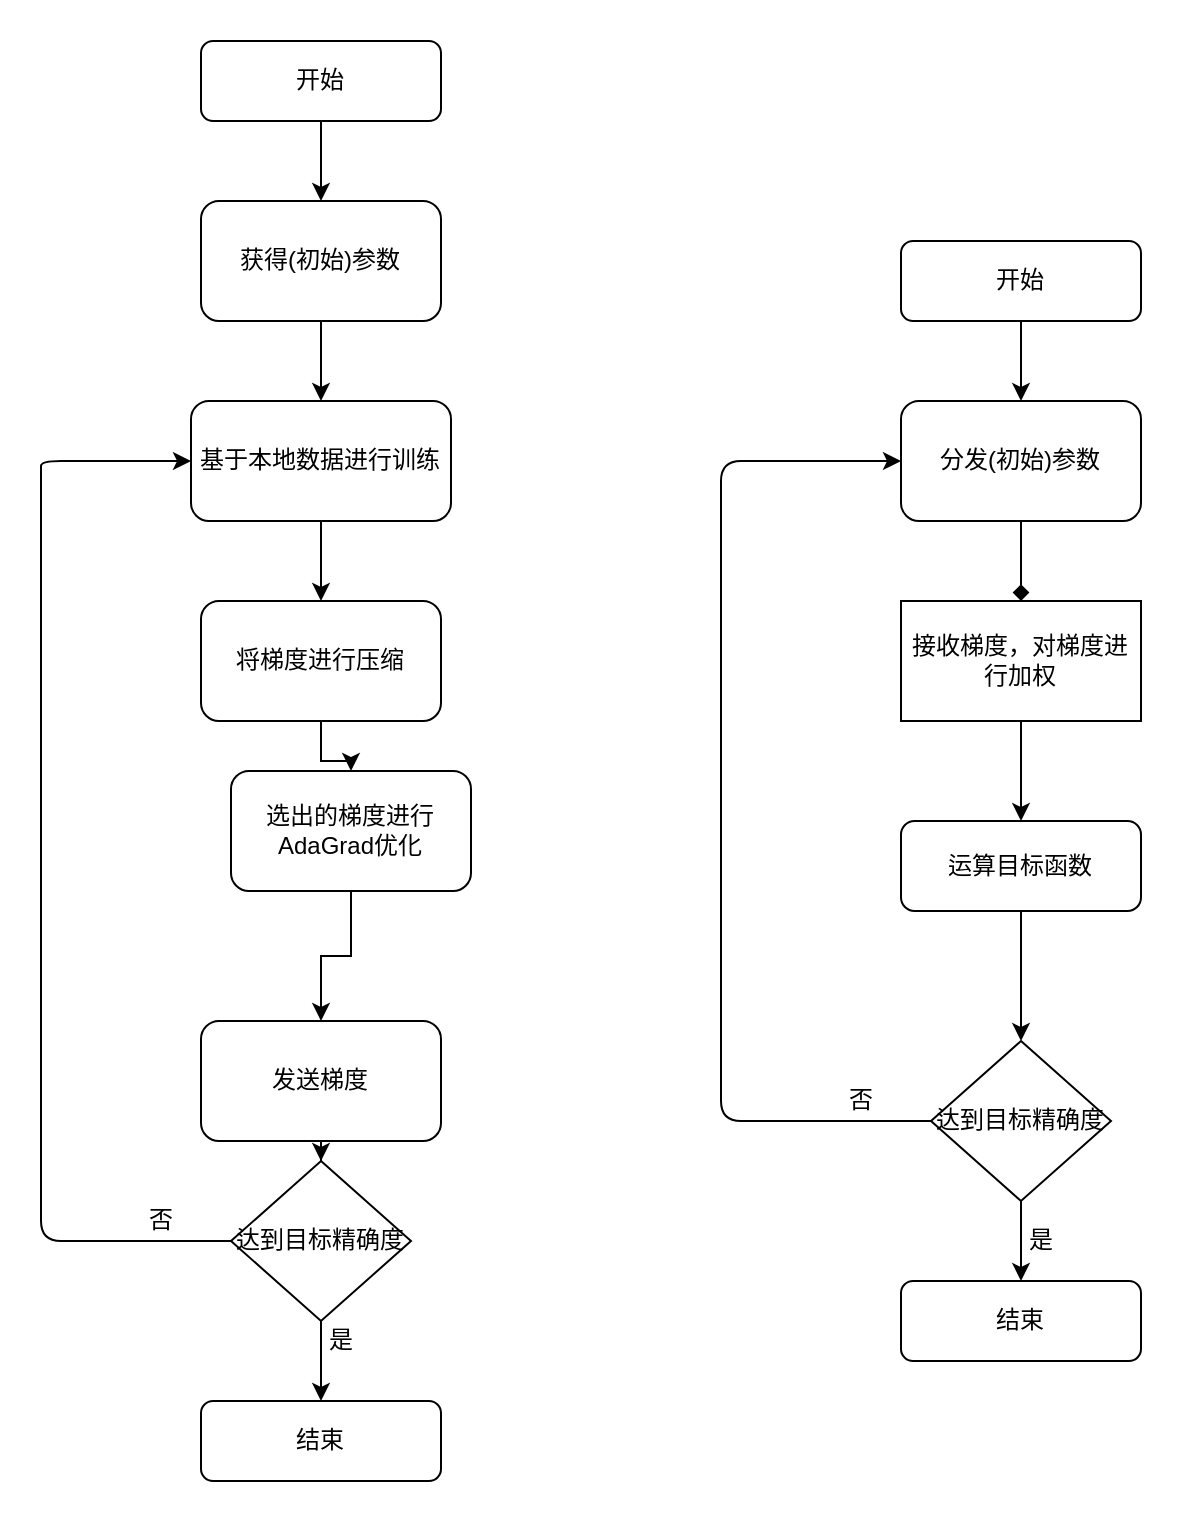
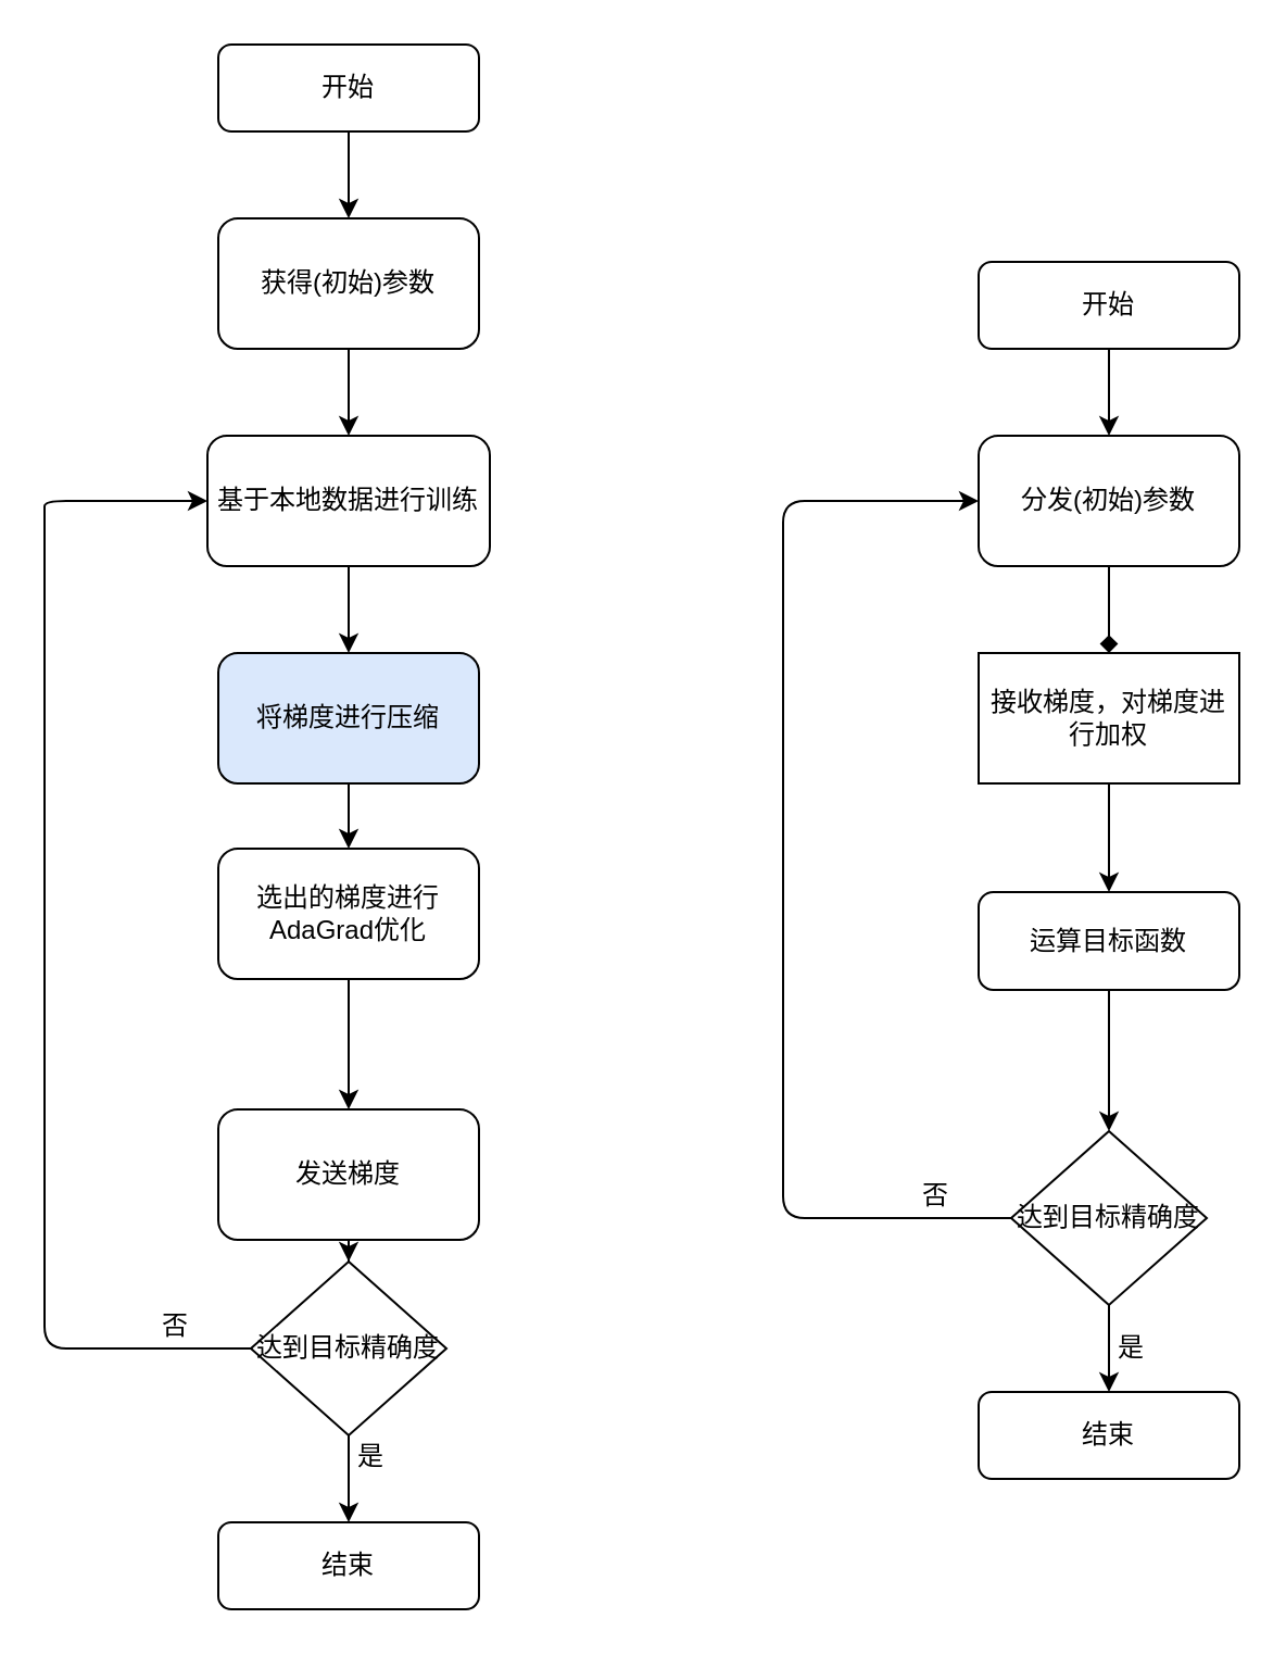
- <mxCell id="10" value="将梯度进行压缩" style="rounded=1;whiteSpace=wrap;html=1;" vertex="1" parent="1"><mxGeometry x="100" y="300" width="120" height="60" as="geometry" /></mxCell>
+ <mxCell id="10" value="将梯度进行压缩" style="rounded=1;whiteSpace=wrap;html=1;fillColor=#dae8fc;" vertex="1" parent="1"><mxGeometry x="100" y="300" width="120" height="60" as="geometry" /></mxCell>
- <mxCell id="12" value="选出的梯度进行AdaGrad优化" style="rounded=1;whiteSpace=wrap;html=1;" vertex="1" parent="1"><mxGeometry x="115" y="385" width="120" height="60" as="geometry" /></mxCell>
+ <mxCell id="12" value="选出的梯度进行AdaGrad优化" style="rounded=1;whiteSpace=wrap;html=1;" vertex="1" parent="1"><mxGeometry x="100" y="390" width="120" height="60" as="geometry" /></mxCell>
